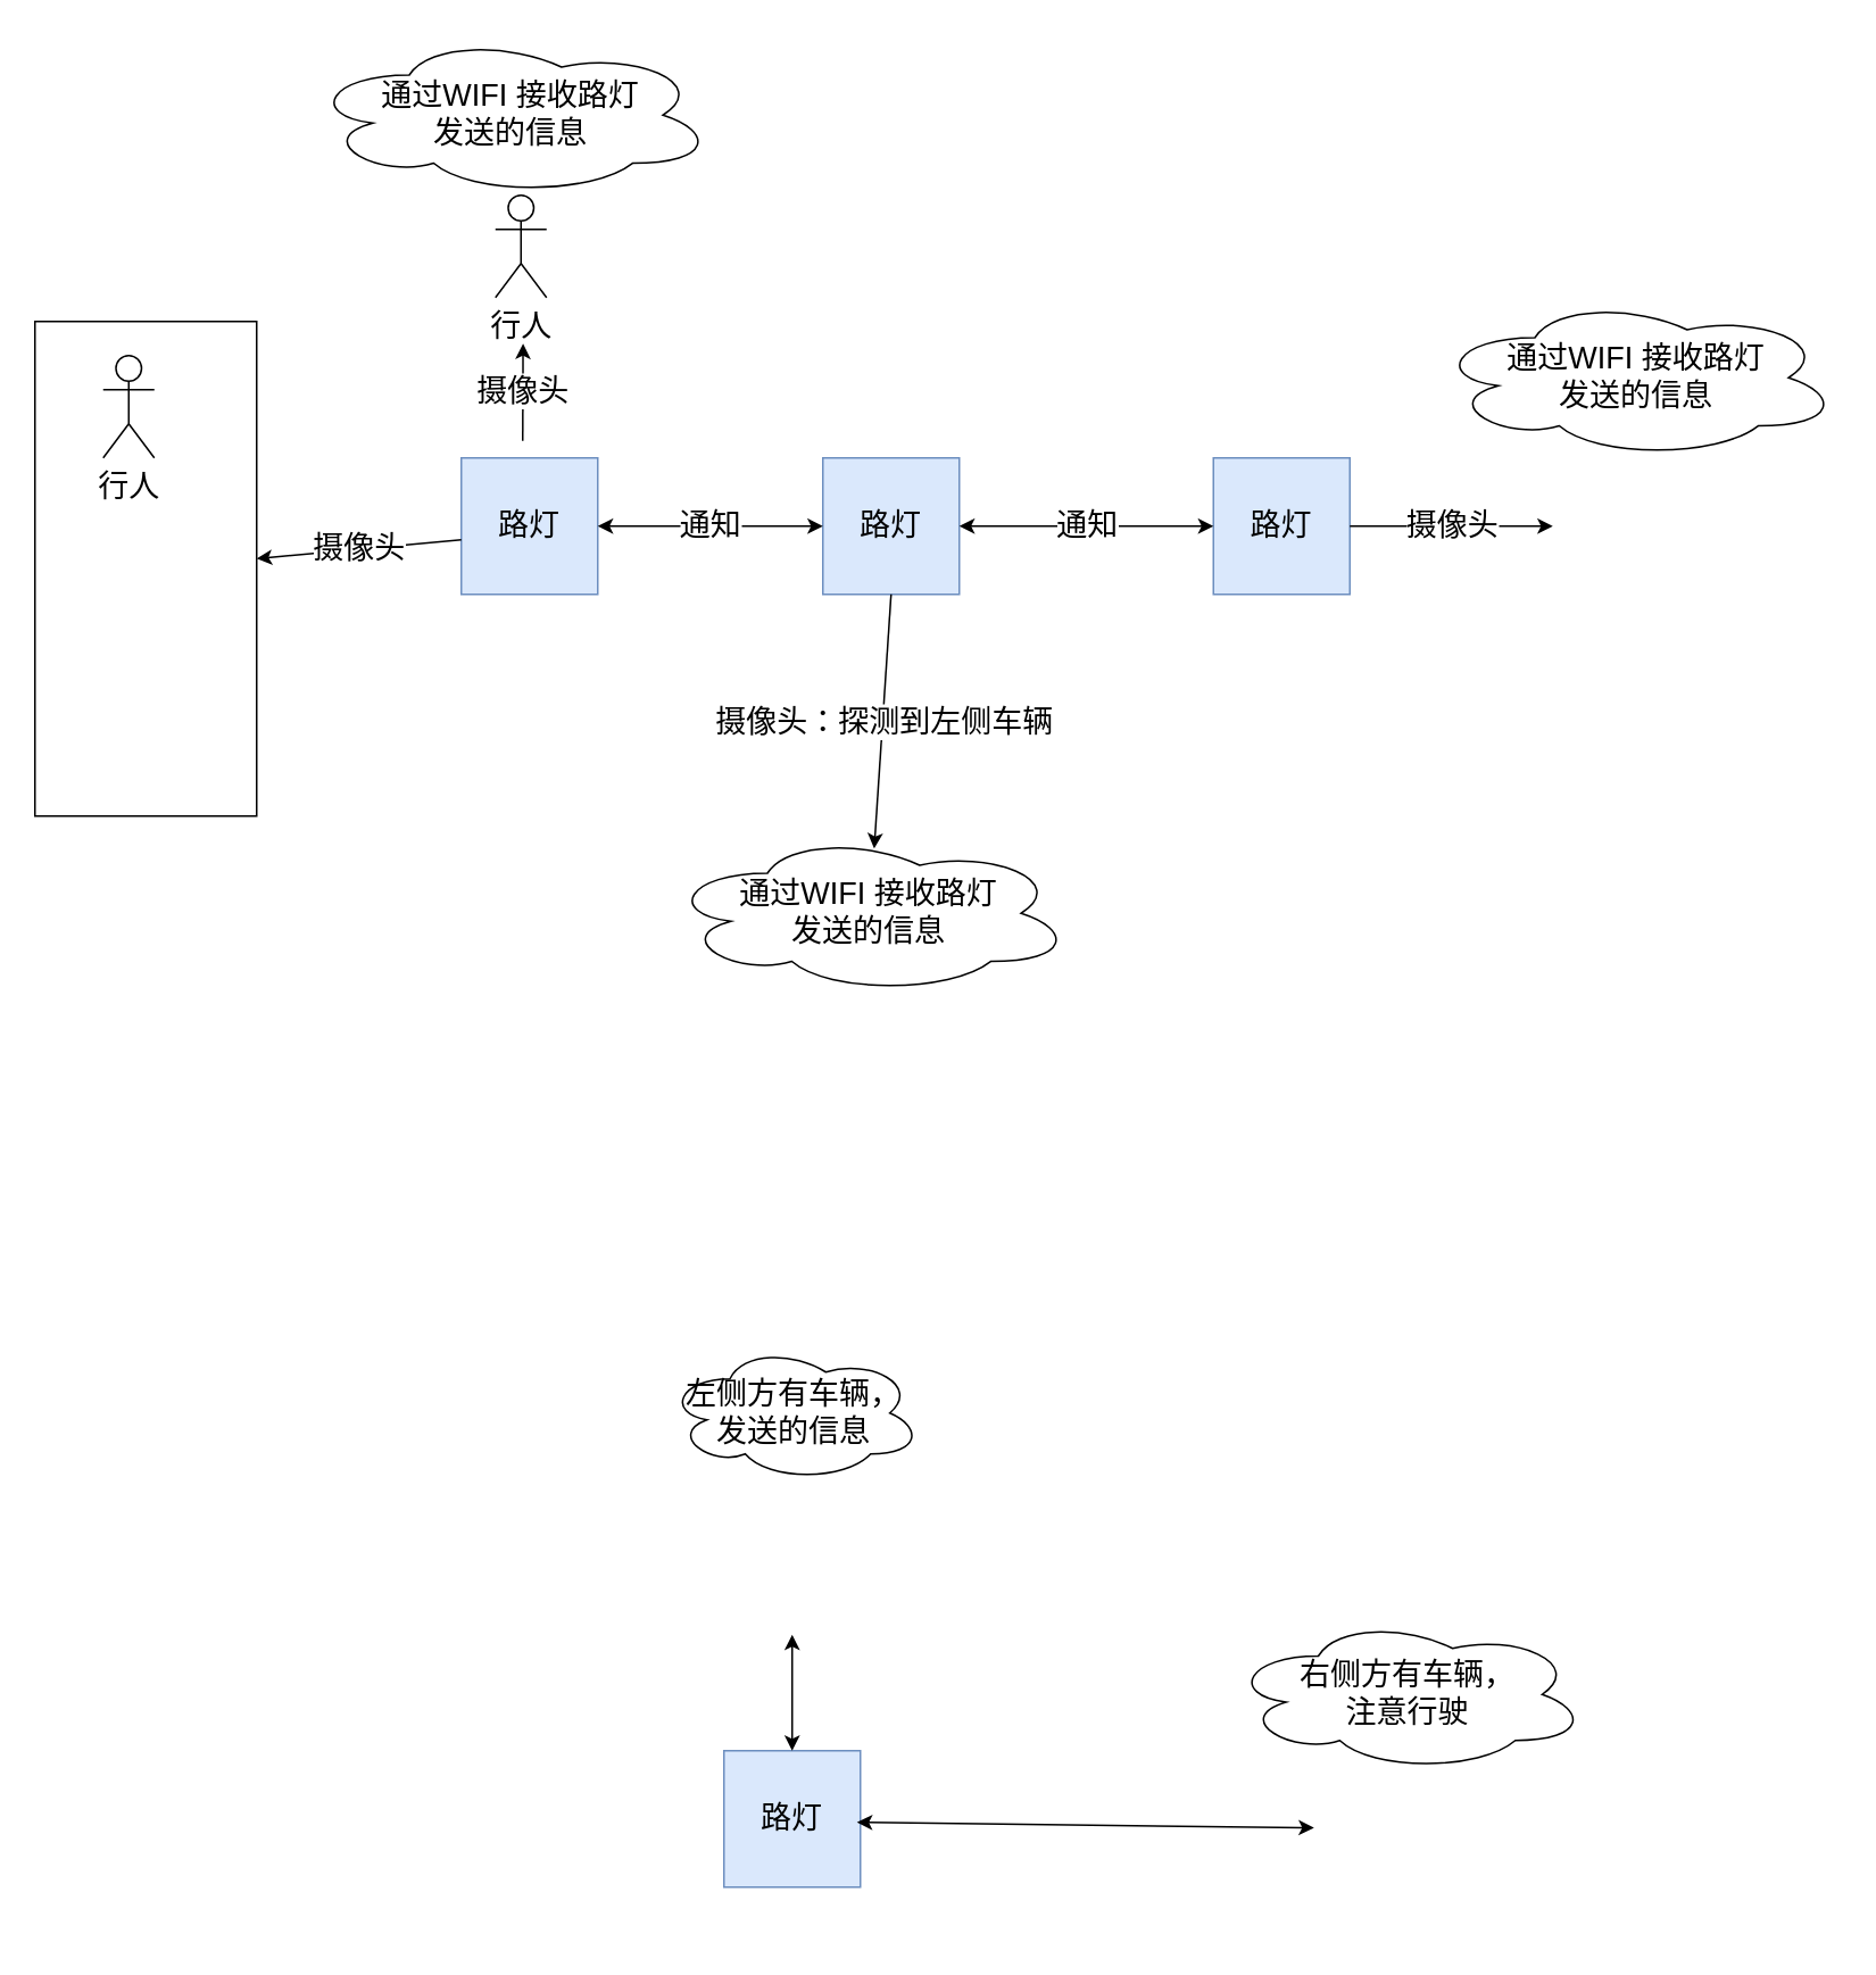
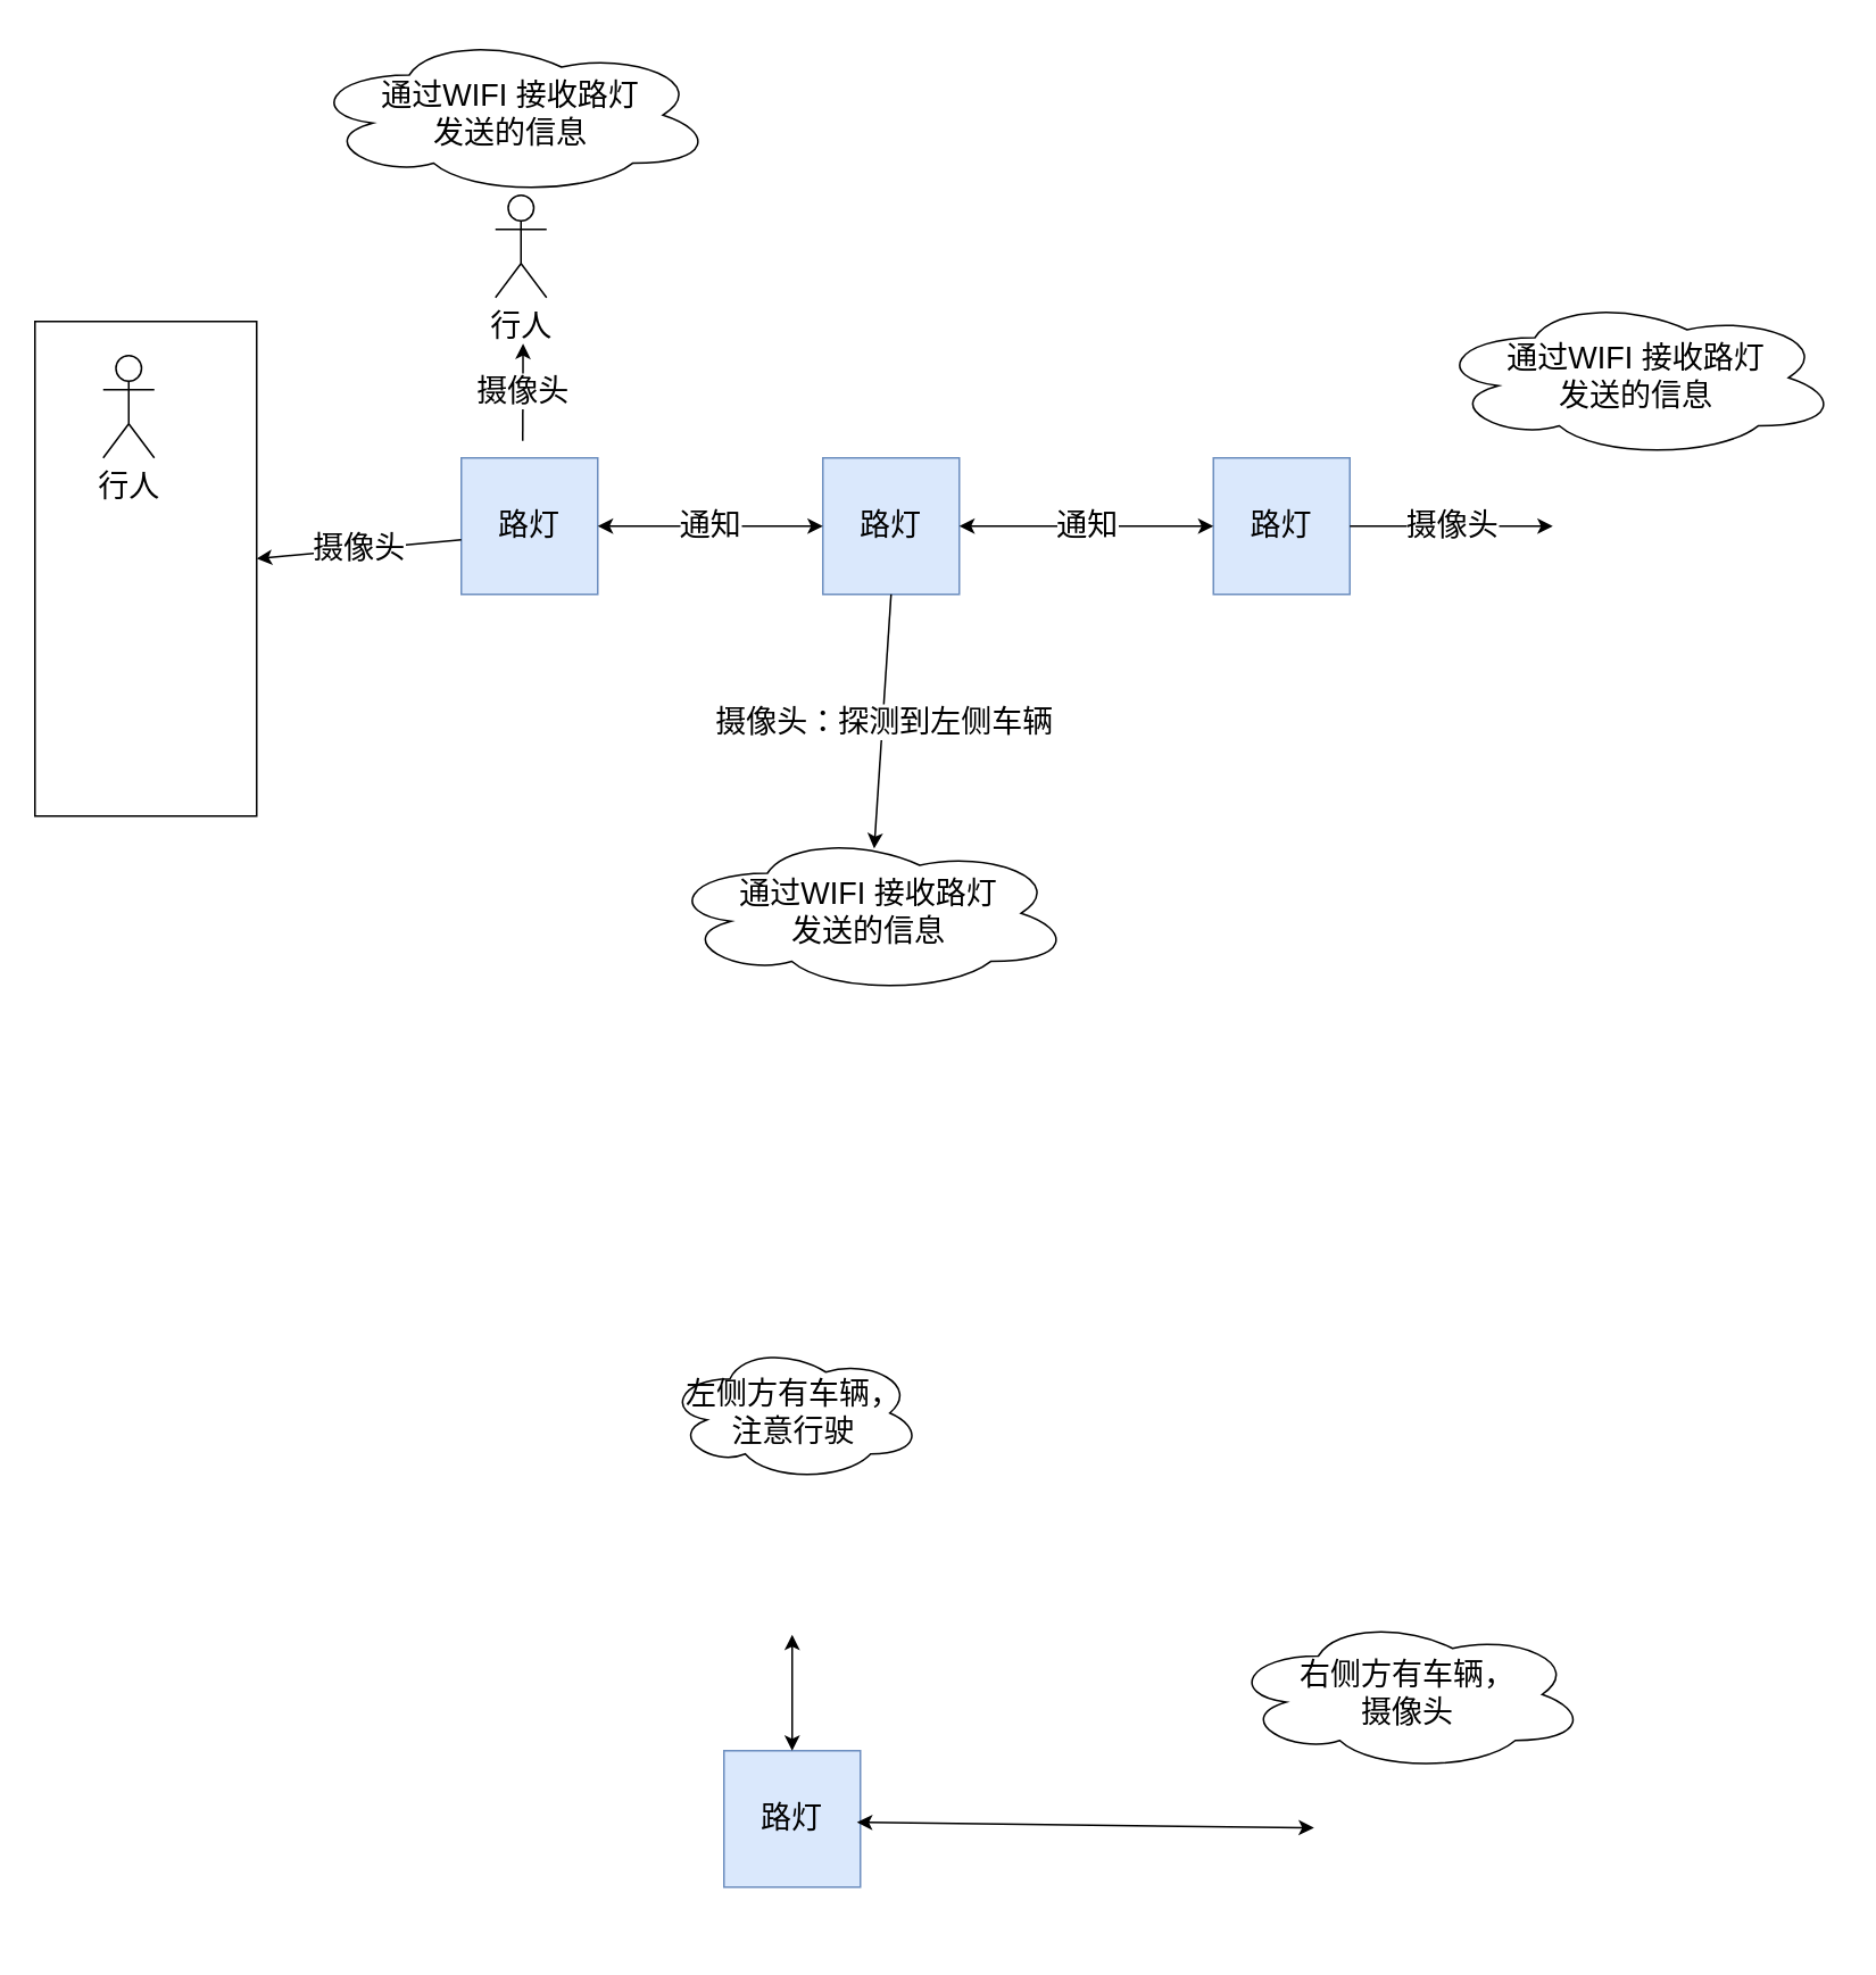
- <mxCell id="27" value="左侧方有车辆，&lt;br&gt;发送的信息" style="ellipse;shape=cloud;whiteSpace=wrap;html=1;fontSize=18;" vertex="1" parent="1"><mxGeometry x="390" y="788" width="150" height="80" as="geometry" /></mxCell>
+ <mxCell id="27" value="左侧方有车辆，&lt;br&gt;注意行驶" style="ellipse;shape=cloud;whiteSpace=wrap;html=1;fontSize=18;" vertex="1" parent="1"><mxGeometry x="390" y="788" width="150" height="80" as="geometry" /></mxCell>
- <mxCell id="26" value="右侧方有车辆，&lt;br&gt;注意行驶" style="ellipse;shape=cloud;whiteSpace=wrap;html=1;fontSize=18;" vertex="1" parent="1"><mxGeometry x="720" y="948" width="210" height="90" as="geometry" /></mxCell>
+ <mxCell id="26" value="右侧方有车辆，&lt;br&gt;摄像头" style="ellipse;shape=cloud;whiteSpace=wrap;html=1;fontSize=18;" vertex="1" parent="1"><mxGeometry x="720" y="948" width="210" height="90" as="geometry" /></mxCell>
